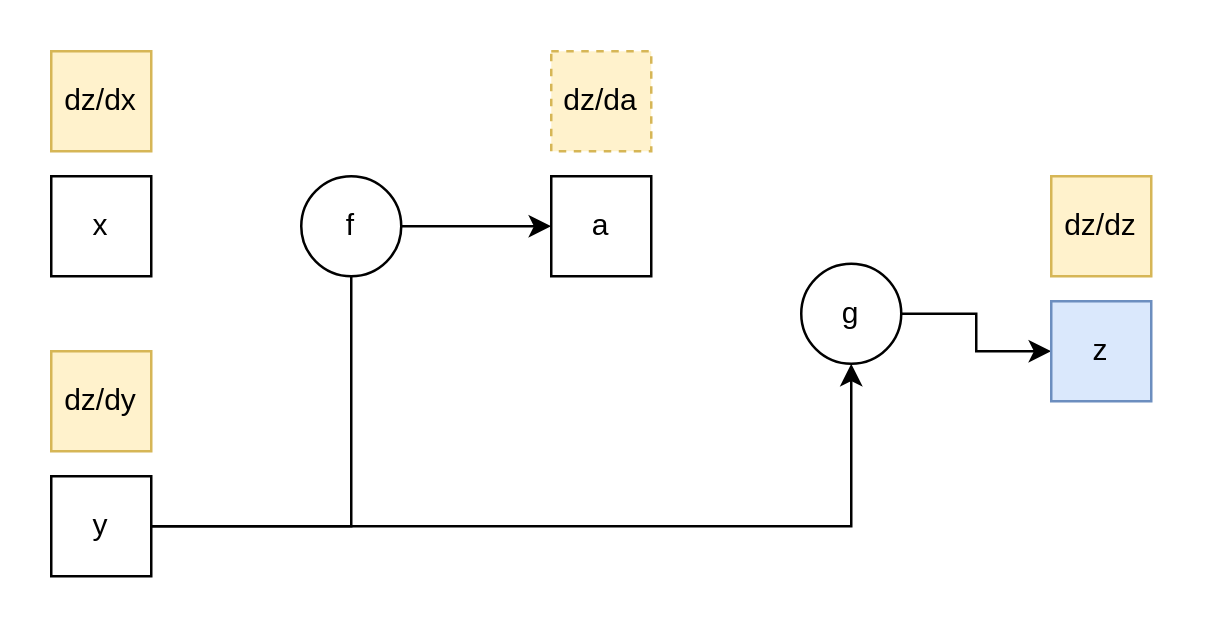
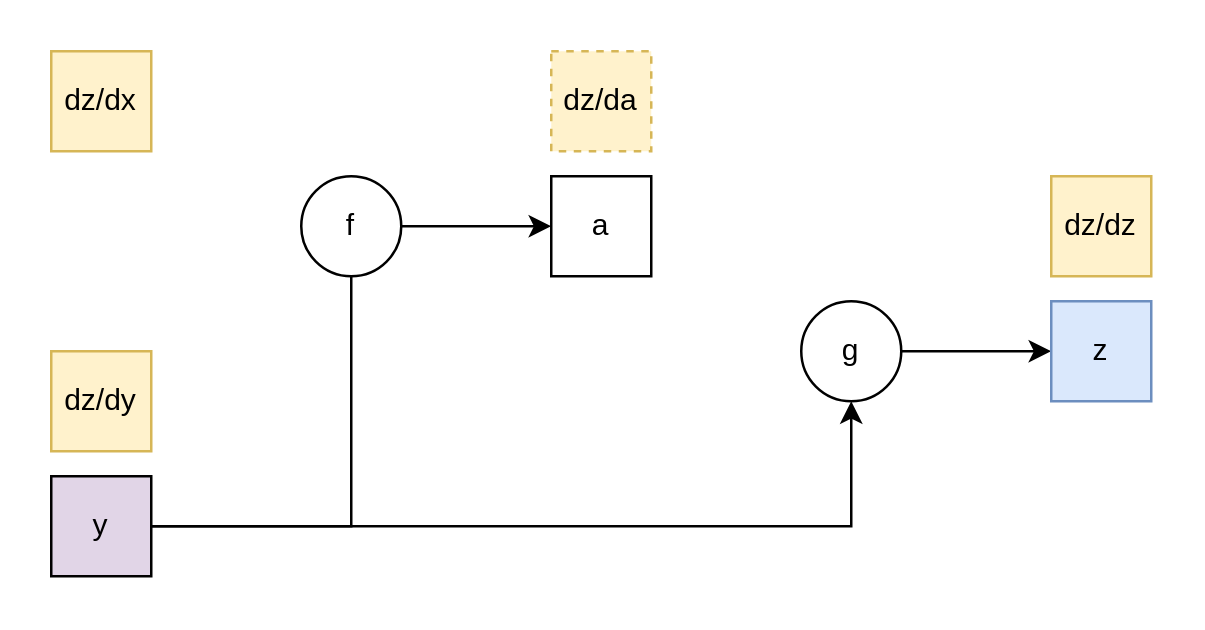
- <mxCell id="3" value="x" style="rounded=0;whiteSpace=wrap;html=1;" vertex="1" parent="1"><mxGeometry x="20" y="70" width="40" height="40" as="geometry" /></mxCell>
- <mxCell id="11" value="g" style="ellipse;whiteSpace=wrap;html=1;aspect=fixed;" vertex="1" parent="1"><mxGeometry x="320" y="105" width="40" height="40" as="geometry" /></mxCell>
+ <mxCell id="11" value="g" style="ellipse;whiteSpace=wrap;html=1;aspect=fixed;" vertex="1" parent="1"><mxGeometry x="320" y="120" width="40" height="40" as="geometry" /></mxCell>
- <mxCell id="7" value="y" style="rounded=0;whiteSpace=wrap;html=1;" vertex="1" parent="1"><mxGeometry x="20" y="190" width="40" height="40" as="geometry" /></mxCell>
+ <mxCell id="7" value="y" style="rounded=0;whiteSpace=wrap;html=1;fillColor=#e1d5e7;" vertex="1" parent="1"><mxGeometry x="20" y="190" width="40" height="40" as="geometry" /></mxCell>
